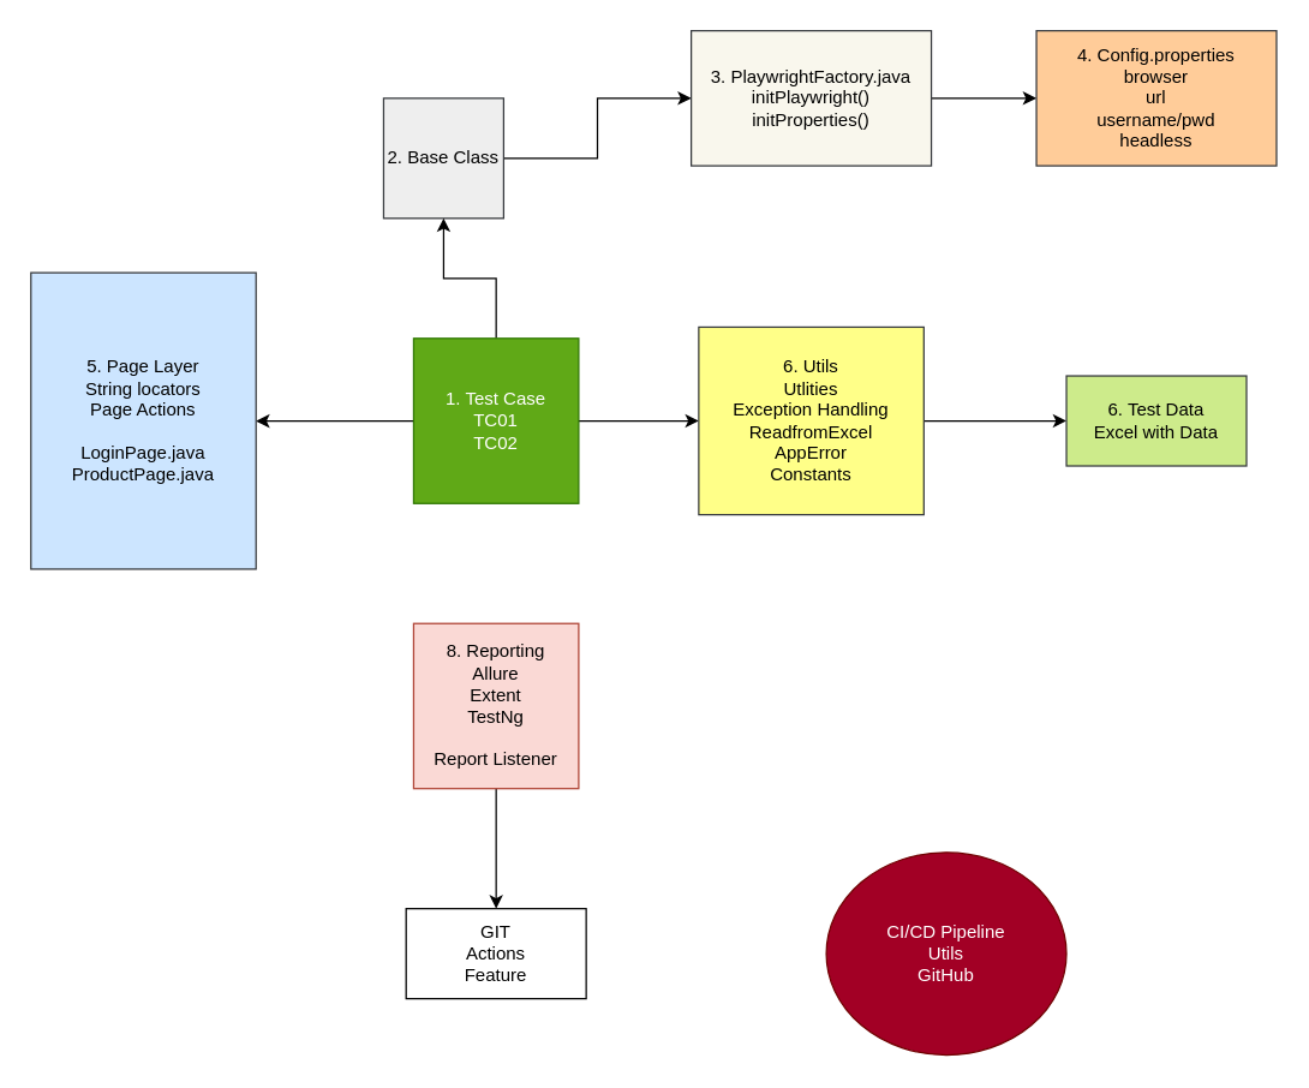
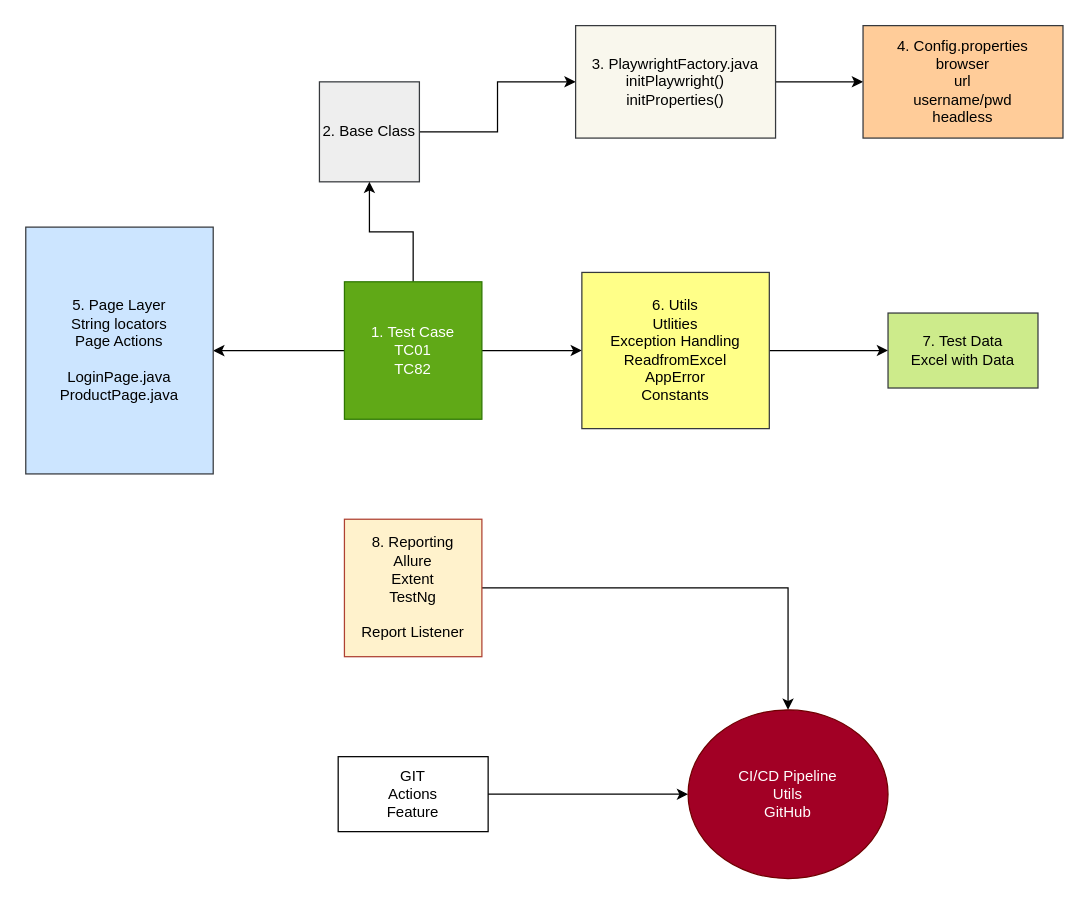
- <mxCell id="10" value="1. Test Case&lt;br&gt;TC01&lt;br&gt;TC02" style="whiteSpace=wrap;html=1;aspect=fixed;fillColor=#60a917;fontColor=#ffffff;strokeColor=#2D7600;" vertex="1" parent="1"><mxGeometry x="275" y="225" width="110" height="110" as="geometry" /></mxCell>
+ <mxCell id="10" value="1. Test Case&lt;br&gt;TC01&lt;br&gt;TC82" style="whiteSpace=wrap;html=1;aspect=fixed;fillColor=#60a917;fontColor=#ffffff;strokeColor=#2D7600;" vertex="1" parent="1"><mxGeometry x="275" y="225" width="110" height="110" as="geometry" /></mxCell>
- <mxCell id="14" value="6. Test Data&lt;br&gt;Excel with Data" style="whiteSpace=wrap;html=1;fillColor=#cdeb8b;strokeColor=#36393d;" vertex="1" parent="1"><mxGeometry x="710" y="250" width="120" height="60" as="geometry" /></mxCell>
+ <mxCell id="14" value="7. Test Data&lt;br&gt;Excel with Data" style="whiteSpace=wrap;html=1;fillColor=#cdeb8b;strokeColor=#36393d;" vertex="1" parent="1"><mxGeometry x="710" y="250" width="120" height="60" as="geometry" /></mxCell>
- <mxCell id="16" value="8. Reporting&lt;br&gt;Allure&lt;br&gt;Extent&lt;br&gt;TestNg&lt;br&gt;&lt;br&gt;Report Listener" style="whiteSpace=wrap;html=1;aspect=fixed;fillColor=#fad9d5;strokeColor=#ae4132;" vertex="1" parent="1"><mxGeometry x="275" y="415" width="110" height="110" as="geometry" /></mxCell>
+ <mxCell id="16" value="8. Reporting&lt;br&gt;Allure&lt;br&gt;Extent&lt;br&gt;TestNg&lt;br&gt;&lt;br&gt;Report Listener" style="whiteSpace=wrap;html=1;aspect=fixed;fillColor=#fff2cc;strokeColor=#ae4132;" vertex="1" parent="1"><mxGeometry x="275" y="415" width="110" height="110" as="geometry" /></mxCell>
- <mxCell id="15" value="" style="edgeStyle=orthogonalEdgeStyle;rounded=0;orthogonalLoop=1;jettySize=auto;html=1;" edge="1" parent="1" source="16" target="18"><mxGeometry relative="1" as="geometry" /></mxCell>
+ <mxCell id="15" value="" style="edgeStyle=orthogonalEdgeStyle;rounded=0;orthogonalLoop=1;jettySize=auto;html=1;" edge="1" parent="1" source="16" target="19"><mxGeometry relative="1" as="geometry" /></mxCell>
+ <mxCell id="17" value="" style="edgeStyle=orthogonalEdgeStyle;rounded=0;orthogonalLoop=1;jettySize=auto;html=1;" edge="1" parent="1" source="18" target="19"><mxGeometry relative="1" as="geometry" /></mxCell>
